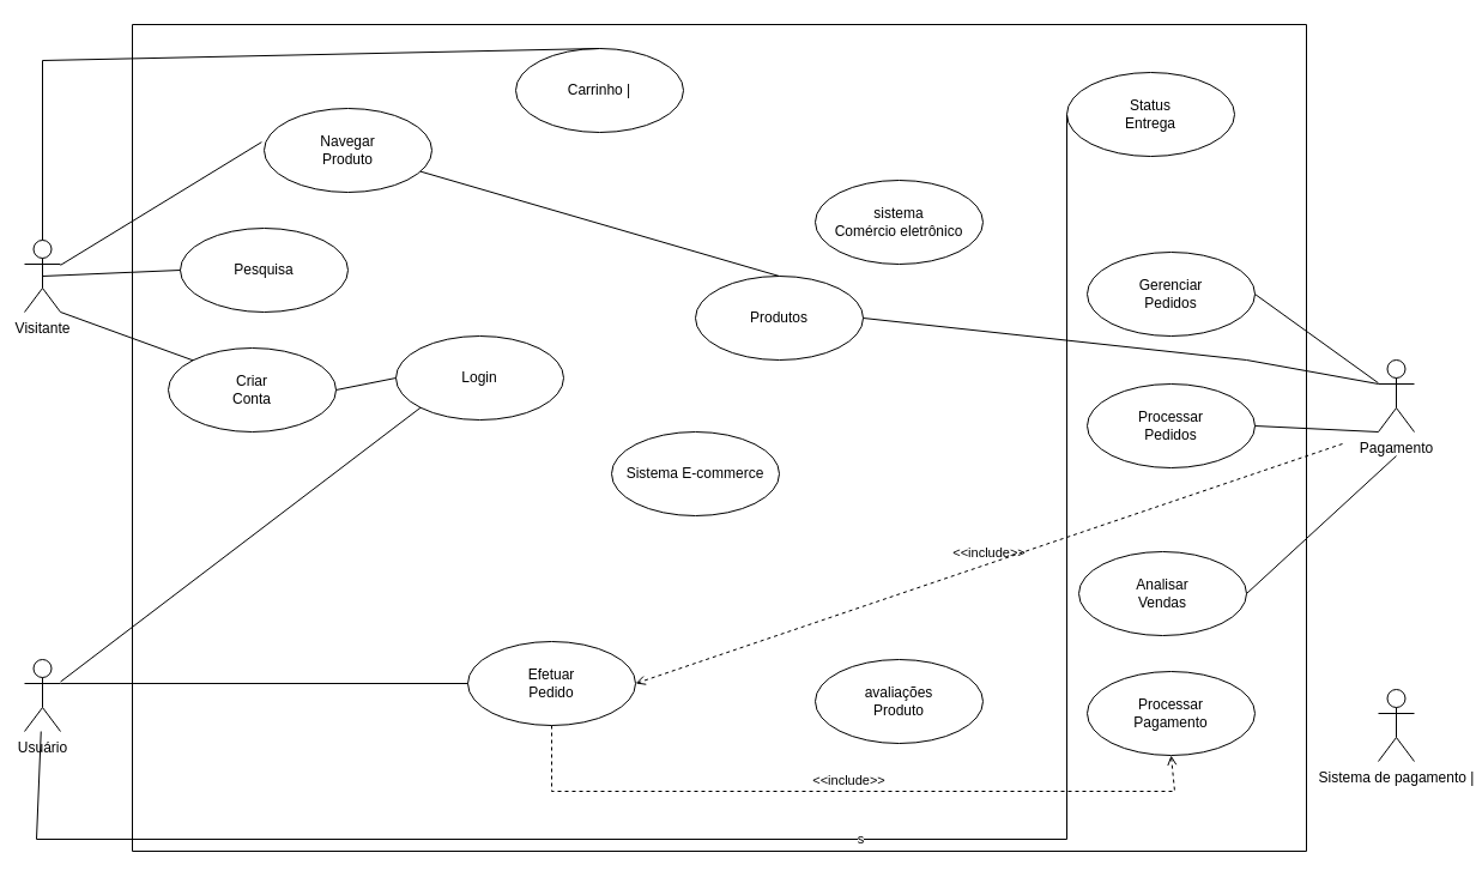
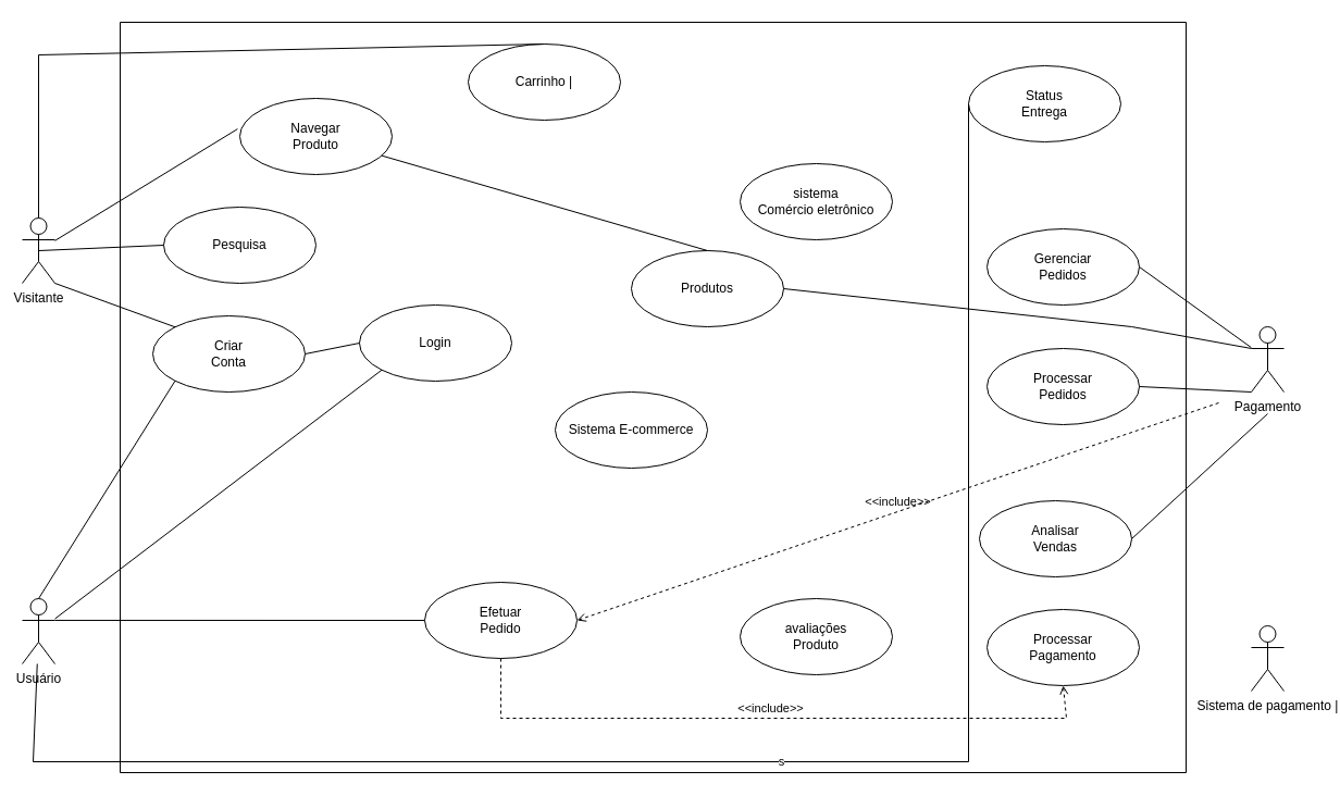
+ <mxCell id="32" value="" style="endArrow=none;html=1;rounded=0;entryX=0;entryY=1;entryDx=0;entryDy=0;exitX=0.5;exitY=0;exitDx=0;exitDy=0;exitPerimeter=0;" edge="1" parent="1" source="22" target="5"><mxGeometry width="50" height="50" relative="1" as="geometry"><mxPoint x="600" y="380" as="sourcePoint" /><mxPoint x="650" y="330" as="targetPoint" /></mxGeometry></mxCell>
